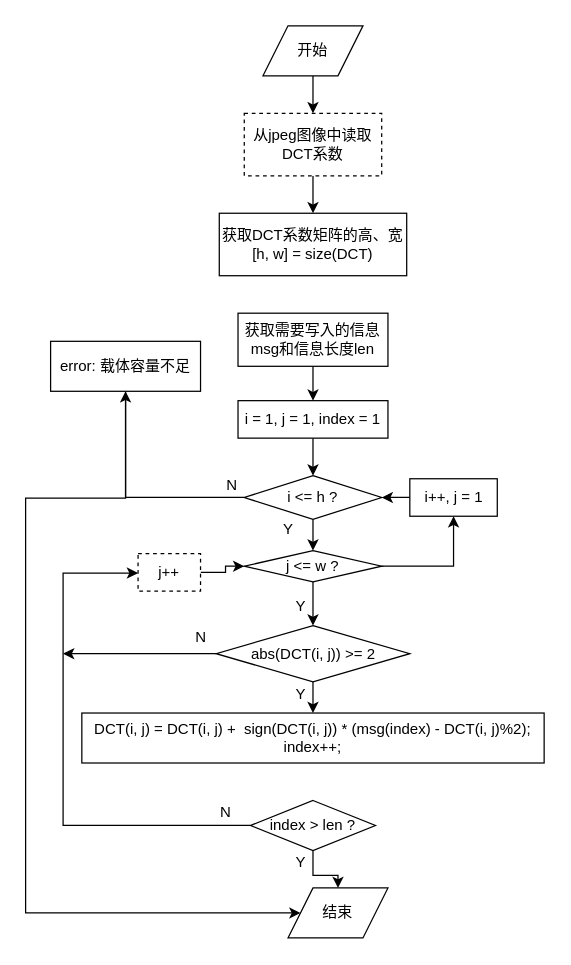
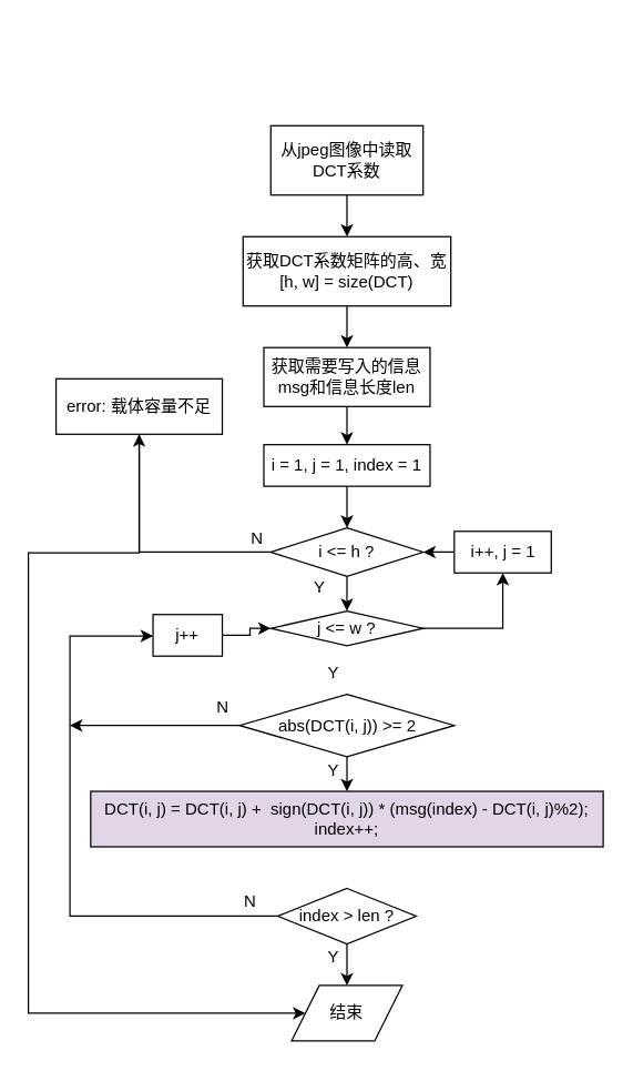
- <mxCell id="3" value="开始" style="shape=parallelogram;perimeter=parallelogramPerimeter;whiteSpace=wrap;html=1;fixedSize=1;" parent="1" vertex="1"><mxGeometry x="210" y="20" width="80" height="40" as="geometry" /></mxCell>
- <mxCell id="2" value="" style="edgeStyle=orthogonalEdgeStyle;rounded=0;orthogonalLoop=1;jettySize=auto;html=1;" parent="1" source="3" target="5" edge="1"><mxGeometry relative="1" as="geometry" /></mxCell>
- <mxCell id="5" value="从jpeg图像中读取DCT系数" style="whiteSpace=wrap;html=1;dashed=1;" parent="1" vertex="1"><mxGeometry x="195" y="90" width="110" height="50" as="geometry" /></mxCell>
+ <mxCell id="5" value="从jpeg图像中读取DCT系数" style="whiteSpace=wrap;html=1;" parent="1" vertex="1"><mxGeometry x="195" y="90" width="110" height="50" as="geometry" /></mxCell>
+ <mxCell id="6" style="edgeStyle=orthogonalEdgeStyle;rounded=0;orthogonalLoop=1;jettySize=auto;html=1;" parent="1" source="7" target="9" edge="1"><mxGeometry relative="1" as="geometry" /></mxCell>
- <mxCell id="26" value="j++" style="whiteSpace=wrap;html=1;dashed=1;" parent="1" vertex="1"><mxGeometry x="110" y="442.5" width="50" height="30" as="geometry" /></mxCell>
+ <mxCell id="26" value="j++" style="whiteSpace=wrap;html=1;" parent="1" vertex="1"><mxGeometry x="110" y="442.5" width="50" height="30" as="geometry" /></mxCell>
- <mxCell id="15" value="" style="edgeStyle=orthogonalEdgeStyle;rounded=0;orthogonalLoop=1;jettySize=auto;html=1;" parent="1" source="17" target="20" edge="1"><mxGeometry relative="1" as="geometry" /></mxCell>
- <mxCell id="21" value="DCT(i, j) = DCT(i, j) +&amp;nbsp; sign(DCT(i, j)) * (msg(index) - DCT(i, j)%2);&lt;br&gt;index++;" style="whiteSpace=wrap;html=1;" parent="1" vertex="1"><mxGeometry x="65" y="570" width="370" height="40" as="geometry" /></mxCell>
+ <mxCell id="21" value="DCT(i, j) = DCT(i, j) +&amp;nbsp; sign(DCT(i, j)) * (msg(index) - DCT(i, j)%2);&lt;br&gt;index++;" style="whiteSpace=wrap;html=1;fillColor=#e1d5e7;" parent="1" vertex="1"><mxGeometry x="65" y="570" width="370" height="40" as="geometry" /></mxCell>
- <mxCell id="34" value="结束" style="shape=parallelogram;perimeter=parallelogramPerimeter;whiteSpace=wrap;html=1;fixedSize=1;" parent="1" vertex="1"><mxGeometry x="230" y="710" width="80" height="40" as="geometry" /></mxCell>
+ <mxCell id="34" value="结束" style="shape=parallelogram;perimeter=parallelogramPerimeter;whiteSpace=wrap;html=1;fixedSize=1;" parent="1" vertex="1"><mxGeometry x="210" y="710" width="80" height="40" as="geometry" /></mxCell>
